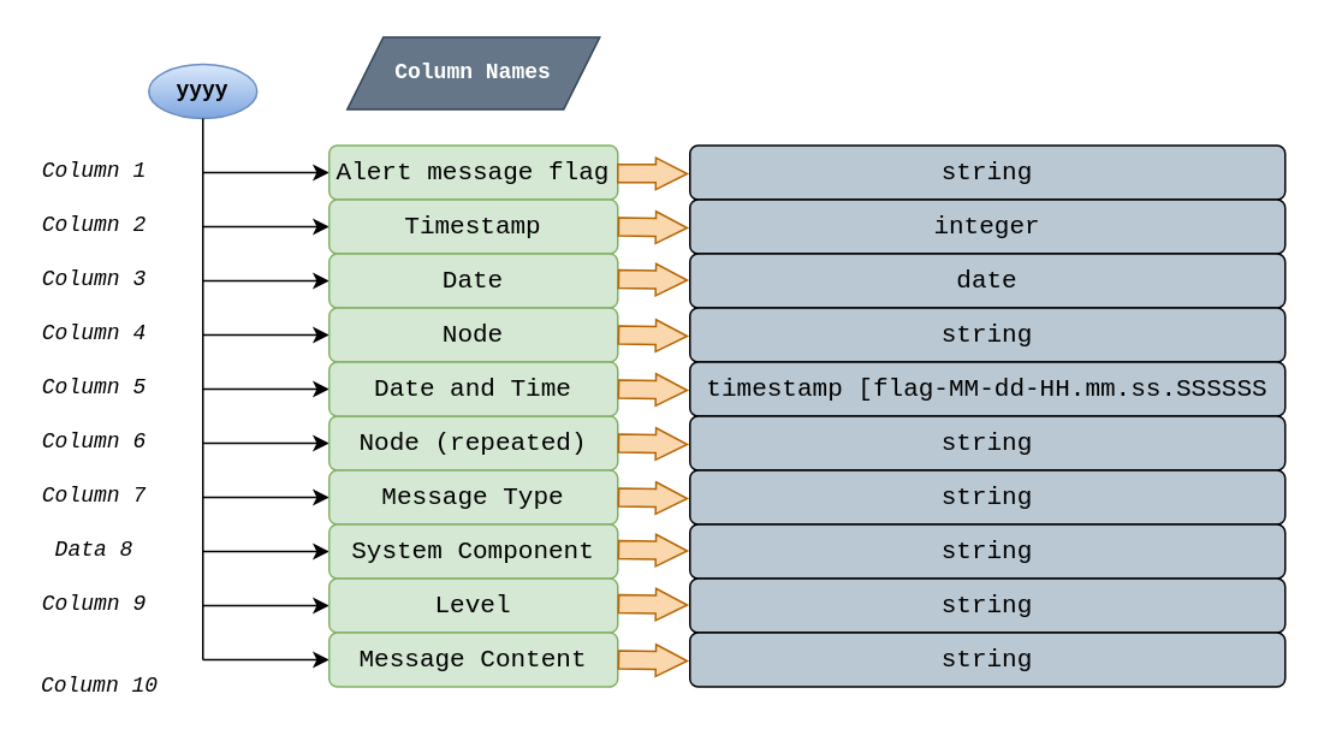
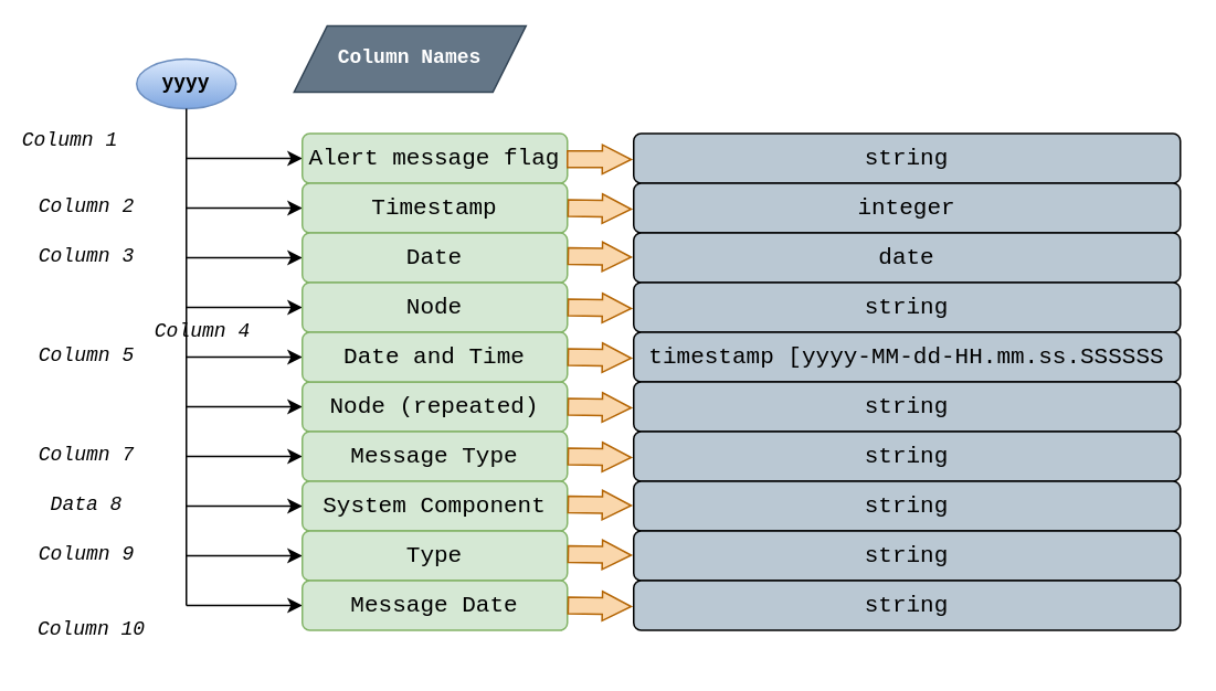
- <mxCell id="43" value="Column Names" style="shape=parallelogram;perimeter=parallelogramPerimeter;whiteSpace=wrap;html=1;fixedSize=1;fontFamily=Courier New;fillColor=#647687;strokeColor=#314354;fontColor=#ffffff;fontStyle=1" vertex="1" parent="1"><mxGeometry x="192" y="20" width="140" height="40" as="geometry" /></mxCell>
+ <mxCell id="43" value="Column Names" style="shape=parallelogram;perimeter=parallelogramPerimeter;whiteSpace=wrap;html=1;fixedSize=1;fontFamily=Courier New;fillColor=#647687;strokeColor=#314354;fontColor=#ffffff;fontStyle=1" vertex="1" parent="1"><mxGeometry x="177" y="15" width="140" height="40" as="geometry" /></mxCell>
- <mxCell id="23" value="Column 1" style="text;html=1;strokeColor=none;fillColor=none;align=center;verticalAlign=middle;whiteSpace=wrap;rounded=0;fontFamily=Courier New;fontStyle=2" vertex="1" parent="1"><mxGeometry x="22" y="80" width="60" height="30" as="geometry" /></mxCell>
+ <mxCell id="23" value="Column 1" style="text;html=1;strokeColor=none;fillColor=none;align=center;verticalAlign=middle;whiteSpace=wrap;rounded=0;fontFamily=Courier New;fontStyle=2" vertex="1" parent="1"><mxGeometry x="12" y="70" width="60" height="30" as="geometry" /></mxCell>
- <mxCell id="26" value="Column 4" style="text;html=1;strokeColor=none;fillColor=none;align=center;verticalAlign=middle;whiteSpace=wrap;rounded=0;fontFamily=Courier New;fontStyle=2" vertex="1" parent="1"><mxGeometry x="22" y="170" width="60" height="30" as="geometry" /></mxCell>
+ <mxCell id="26" value="Column 4" style="text;html=1;strokeColor=none;fillColor=none;align=center;verticalAlign=middle;whiteSpace=wrap;rounded=0;fontFamily=Courier New;fontStyle=2" vertex="1" parent="1"><mxGeometry x="92" y="185" width="60" height="30" as="geometry" /></mxCell>
- <mxCell id="37" value="timestamp [flag-MM-dd-HH.mm.ss.SSSSSS" style="rounded=1;whiteSpace=wrap;html=1;fillColor=#bac8d3;strokeColor=default;fontFamily=Courier New;fontSize=14;" vertex="1" parent="1"><mxGeometry x="382" y="200" width="330" height="30" as="geometry" /></mxCell>
+ <mxCell id="37" value="timestamp [yyyy-MM-dd-HH.mm.ss.SSSSSS" style="rounded=1;whiteSpace=wrap;html=1;fillColor=#bac8d3;strokeColor=default;fontFamily=Courier New;fontSize=14;" vertex="1" parent="1"><mxGeometry x="382" y="200" width="330" height="30" as="geometry" /></mxCell>
- <mxCell id="28" value="Column 6" style="text;html=1;strokeColor=none;fillColor=none;align=center;verticalAlign=middle;whiteSpace=wrap;rounded=0;fontFamily=Courier New;fontStyle=2" vertex="1" parent="1"><mxGeometry x="22" y="230" width="60" height="30" as="geometry" /></mxCell>
- <mxCell id="21" value="Level" style="rounded=1;whiteSpace=wrap;html=1;fontFamily=Courier New;fontSize=14;fillColor=#d5e8d4;strokeColor=#82b366;" vertex="1" parent="1"><mxGeometry x="182" y="320" width="160" height="30" as="geometry" /></mxCell>
+ <mxCell id="21" value="Type" style="rounded=1;whiteSpace=wrap;html=1;fontFamily=Courier New;fontSize=14;fillColor=#d5e8d4;strokeColor=#82b366;" vertex="1" parent="1"><mxGeometry x="182" y="320" width="160" height="30" as="geometry" /></mxCell>
- <mxCell id="22" value="Message Content" style="rounded=1;whiteSpace=wrap;html=1;fontFamily=Courier New;fontSize=14;fillColor=#d5e8d4;strokeColor=#82b366;" vertex="1" parent="1"><mxGeometry x="182" y="350" width="160" height="30" as="geometry" /></mxCell>
+ <mxCell id="22" value="Message Date" style="rounded=1;whiteSpace=wrap;html=1;fontFamily=Courier New;fontSize=14;fillColor=#d5e8d4;strokeColor=#82b366;" vertex="1" parent="1"><mxGeometry x="182" y="350" width="160" height="30" as="geometry" /></mxCell>
